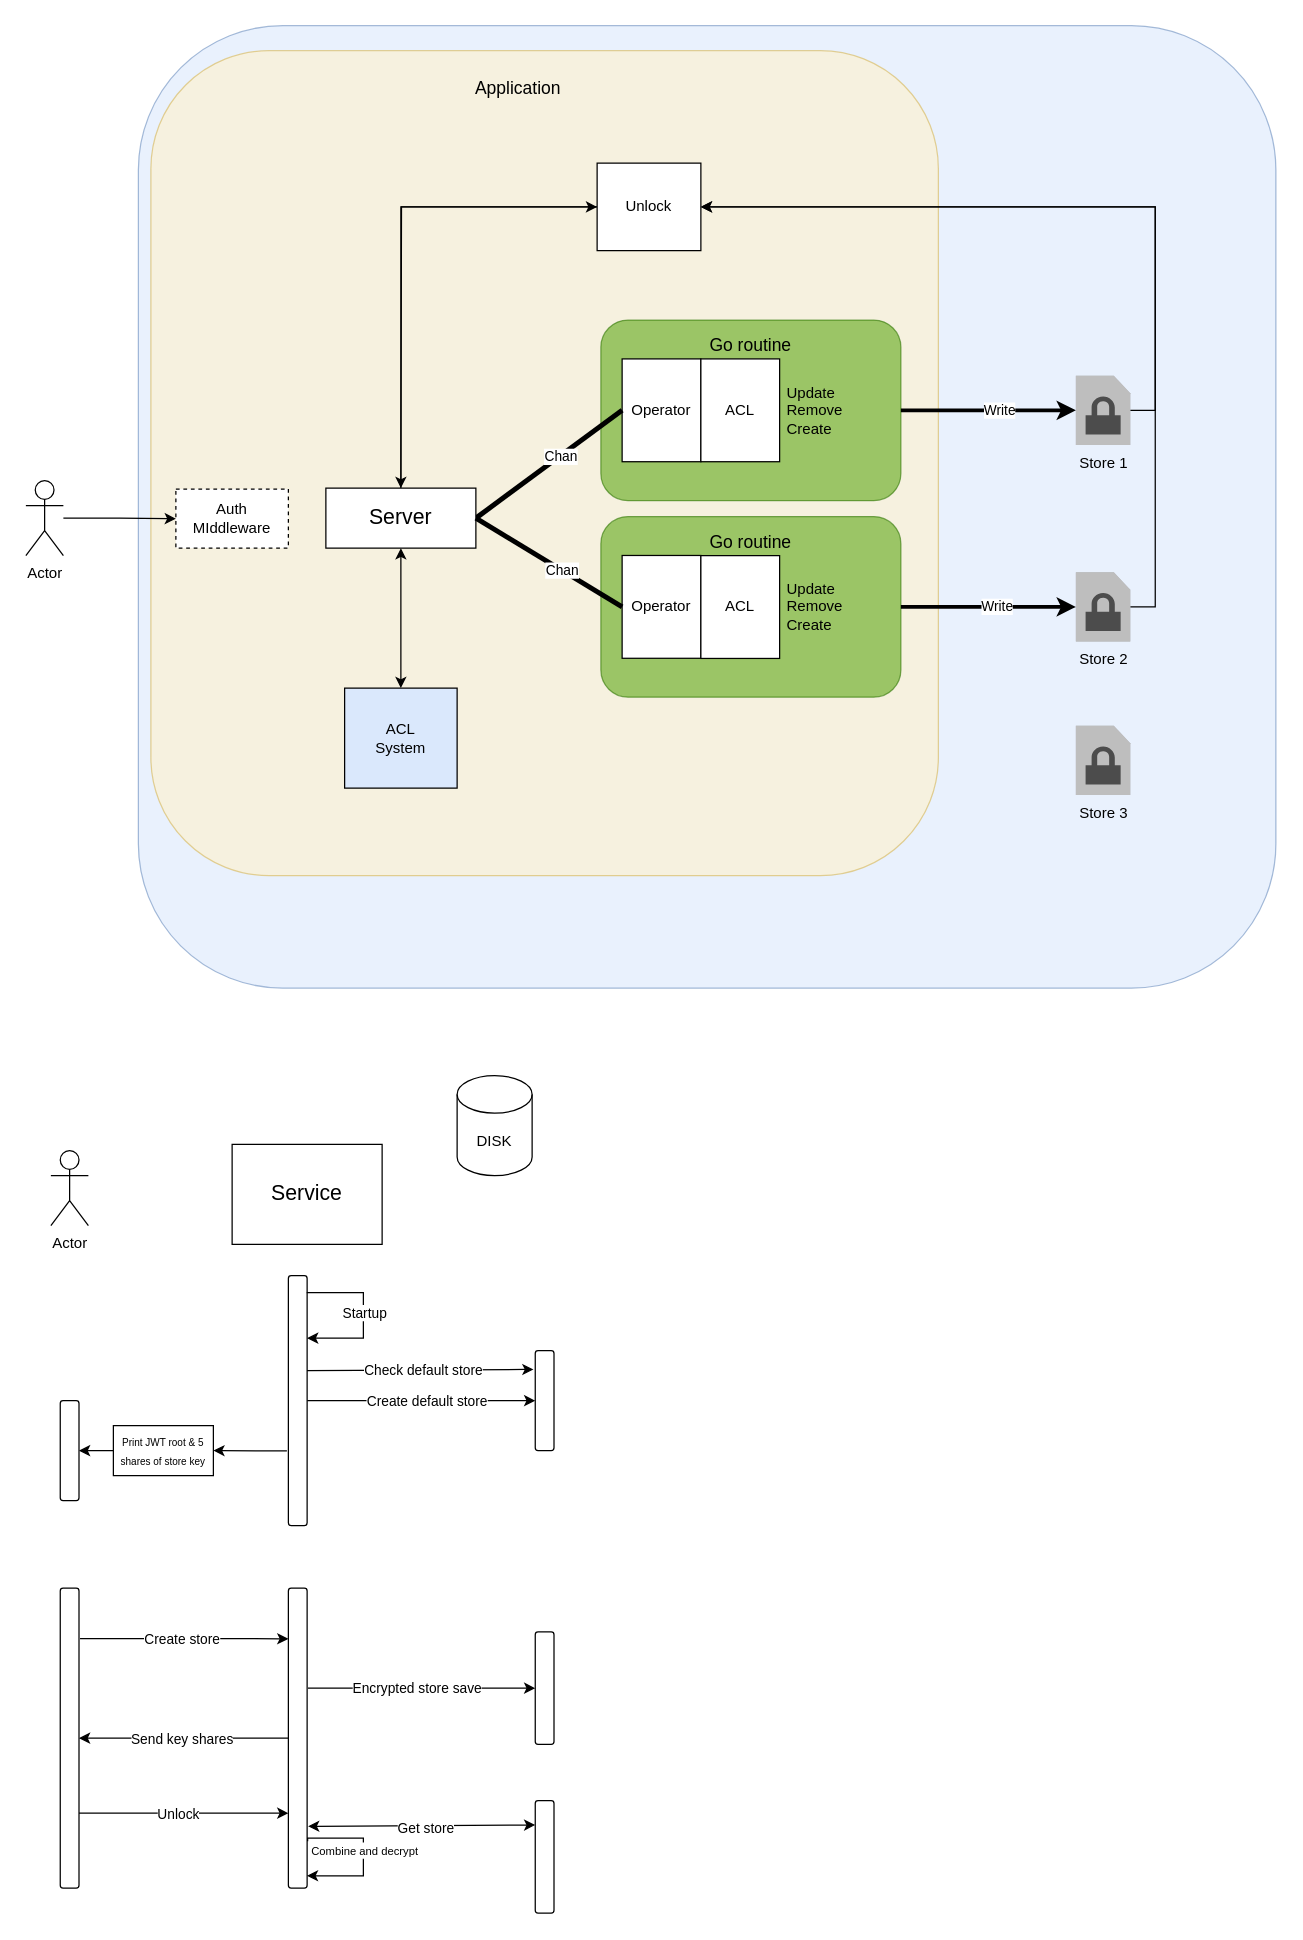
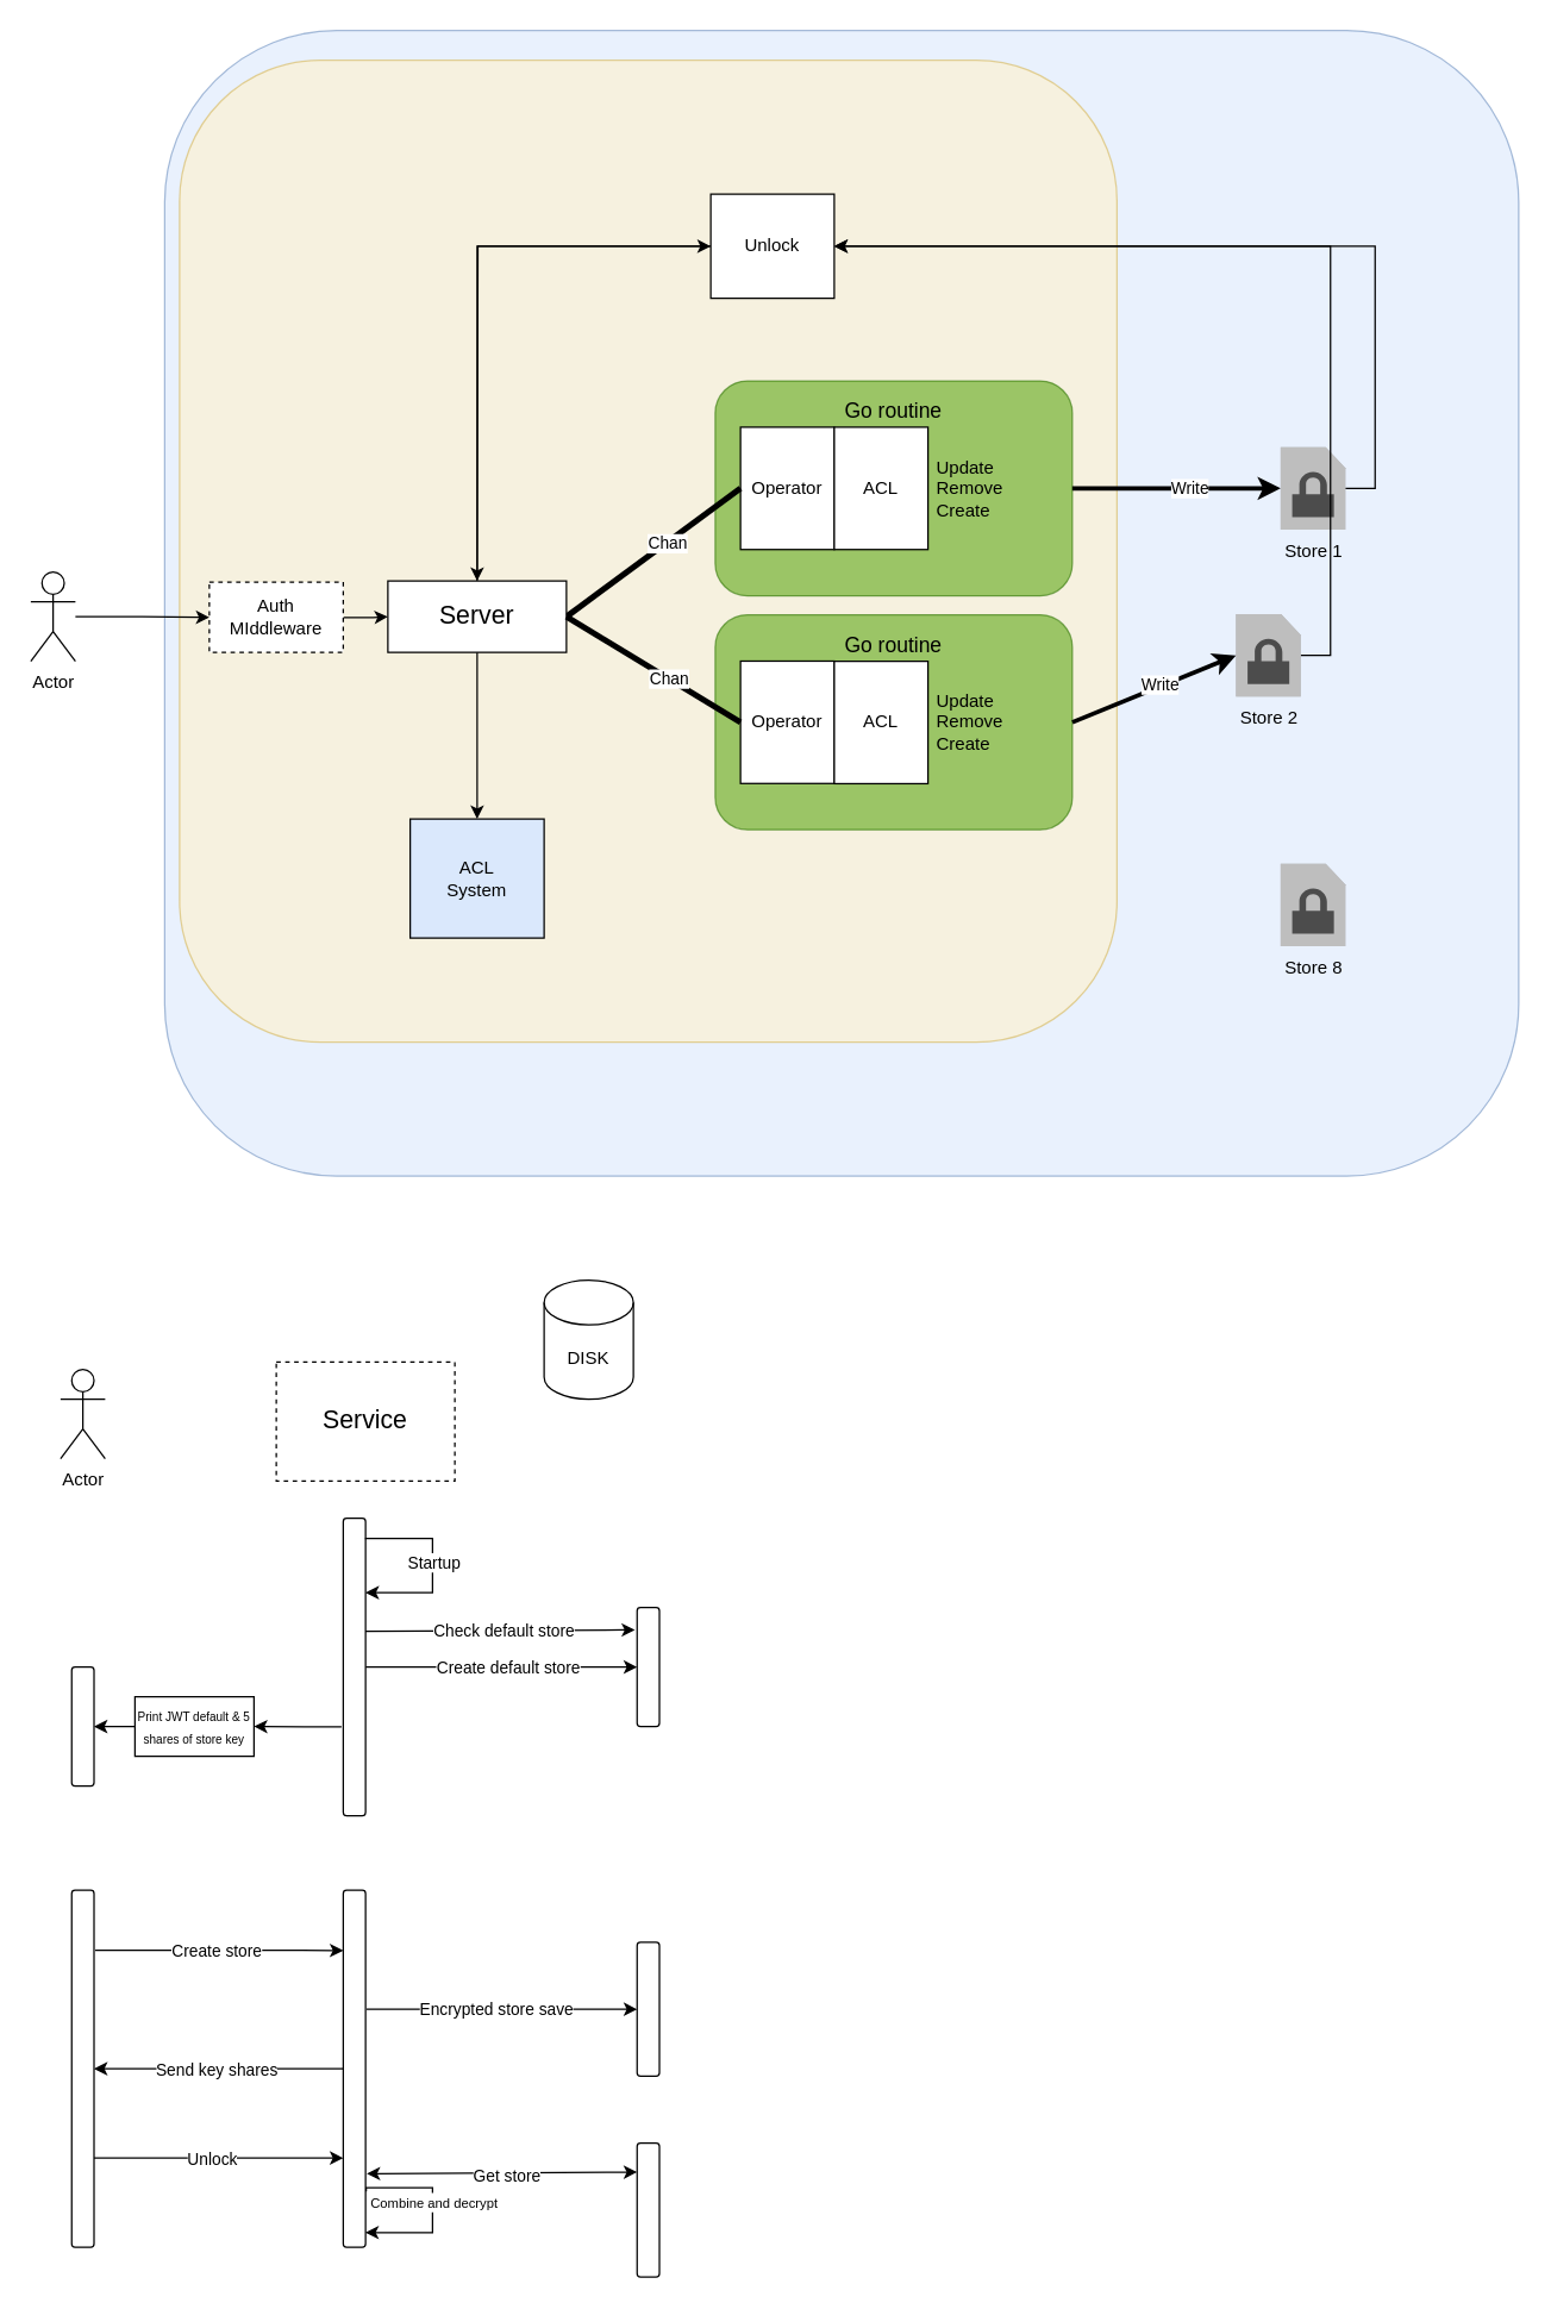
- <mxCell id="4" value="&lt;font style=&quot;font-size: 14px;&quot;&gt;Application&lt;/font&gt;" style="text;html=1;strokeColor=none;fillColor=none;align=center;verticalAlign=middle;whiteSpace=wrap;rounded=0;strokeWidth=3;" parent="1" vertex="1"><mxGeometry x="311" y="50" width="206" height="40" as="geometry" /></mxCell>
+ <mxCell id="22" value="" style="edgeStyle=orthogonalEdgeStyle;rounded=0;orthogonalLoop=1;jettySize=auto;html=1;" edge="1" parent="1" source="23" target="19"><mxGeometry relative="1" as="geometry" /></mxCell>
- <mxCell id="27" value="" style="endArrow=classic;startArrow=classic;html=1;rounded=0;entryX=0.5;entryY=1;entryDx=0;entryDy=0;exitX=0.5;exitY=0;exitDx=0;exitDy=0;" edge="1" parent="1" source="26" target="19"><mxGeometry width="50" height="50" relative="1" as="geometry"><mxPoint x="260" y="520" as="sourcePoint" /><mxPoint x="310" y="470" as="targetPoint" /></mxGeometry></mxCell>
+ <mxCell id="27" value="" style="endArrow=none;startArrow=classic;html=1;rounded=0;entryX=0.5;entryY=1;entryDx=0;entryDy=0;exitX=0.5;exitY=0;exitDx=0;exitDy=0;" edge="1" parent="1" source="26" target="19"><mxGeometry width="50" height="50" relative="1" as="geometry"><mxPoint x="260" y="520" as="sourcePoint" /><mxPoint x="310" y="470" as="targetPoint" /></mxGeometry></mxCell>
- <mxCell id="8" value="Store 2" style="outlineConnect=0;dashed=0;verticalLabelPosition=bottom;verticalAlign=top;align=center;html=1;shape=mxgraph.aws3.encrypted_data;fillColor=#7D7C7C;gradientColor=none;" parent="1" vertex="1"><mxGeometry x="860" y="457.25" width="43.5" height="55.5" as="geometry" /></mxCell>
+ <mxCell id="8" value="Store 2" style="outlineConnect=0;dashed=0;verticalLabelPosition=bottom;verticalAlign=top;align=center;html=1;shape=mxgraph.aws3.encrypted_data;fillColor=#7D7C7C;gradientColor=none;" parent="1" vertex="1"><mxGeometry x="830" y="412.25" width="43.5" height="55.5" as="geometry" /></mxCell>
- <mxCell id="9" value="Store 3" style="outlineConnect=0;dashed=0;verticalLabelPosition=bottom;verticalAlign=top;align=center;html=1;shape=mxgraph.aws3.encrypted_data;fillColor=#7D7C7C;gradientColor=none;" parent="1" vertex="1"><mxGeometry x="860" y="580" width="43.5" height="55.5" as="geometry" /></mxCell>
+ <mxCell id="9" value="Store 8" style="outlineConnect=0;dashed=0;verticalLabelPosition=bottom;verticalAlign=top;align=center;html=1;shape=mxgraph.aws3.encrypted_data;fillColor=#7D7C7C;gradientColor=none;" parent="1" vertex="1"><mxGeometry x="860" y="580" width="43.5" height="55.5" as="geometry" /></mxCell>
- <mxCell id="39" value="&lt;font style=&quot;font-size: 17px;&quot;&gt;Service&lt;/font&gt;" style="rounded=0;whiteSpace=wrap;html=1;" vertex="1" parent="1"><mxGeometry x="185" y="915" width="120" height="80" as="geometry" /></mxCell>
+ <mxCell id="39" value="&lt;font style=&quot;font-size: 17px;&quot;&gt;Service&lt;/font&gt;" style="rounded=0;whiteSpace=wrap;html=1;dashed=1;" vertex="1" parent="1"><mxGeometry x="185" y="915" width="120" height="80" as="geometry" /></mxCell>
- <mxCell id="62" value="&lt;font style=&quot;font-size: 8px;&quot;&gt;Print JWT root &amp;amp; 5 shares of store key&lt;/font&gt;" style="rounded=0;whiteSpace=wrap;html=1;" vertex="1" parent="1"><mxGeometry x="90" y="1140" width="80" height="40" as="geometry" /></mxCell>
+ <mxCell id="62" value="&lt;font style=&quot;font-size: 8px;&quot;&gt;Print JWT default &amp;amp; 5 shares of store key&lt;/font&gt;" style="rounded=0;whiteSpace=wrap;html=1;" vertex="1" parent="1"><mxGeometry x="90" y="1140" width="80" height="40" as="geometry" /></mxCell>
